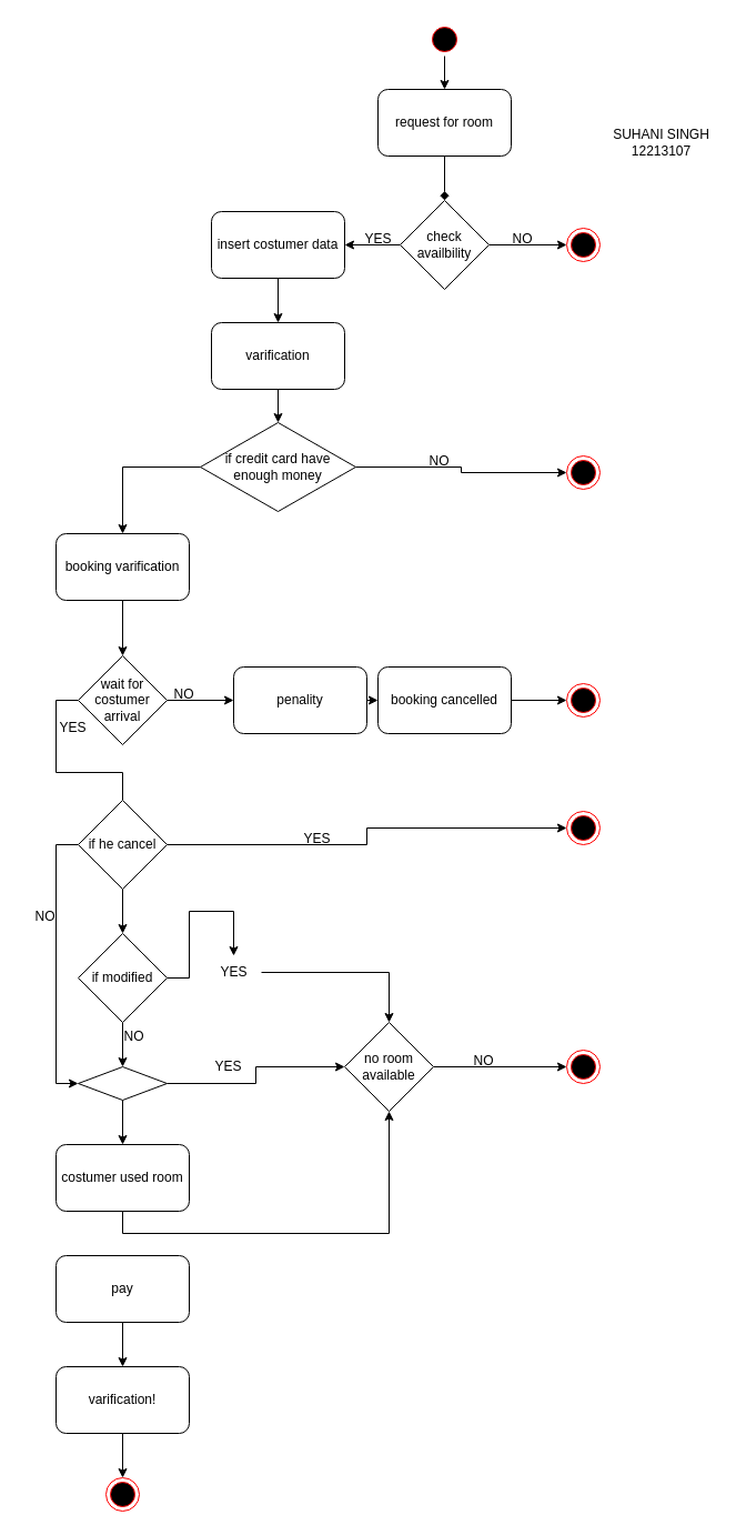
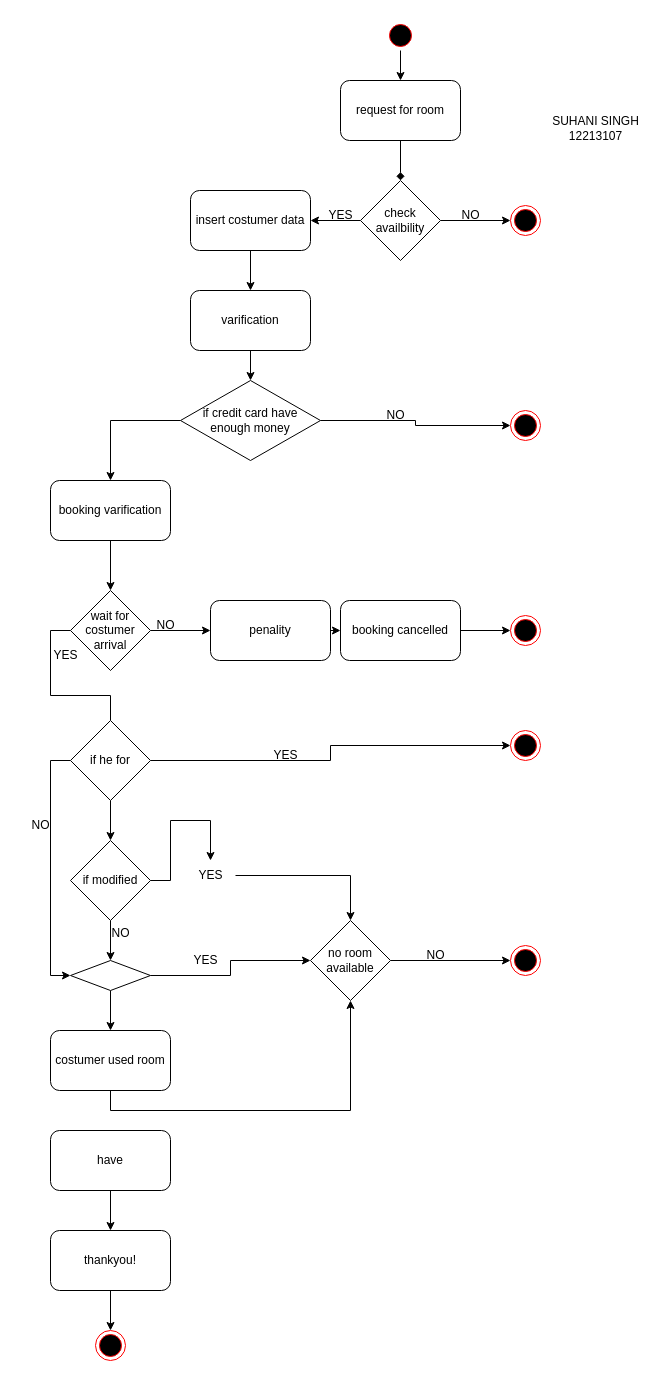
- <mxCell id="42" value="if he cancel" style="rhombus;whiteSpace=wrap;html=1;" vertex="1" parent="1"><mxGeometry x="70" y="720" width="80" height="80" as="geometry" /></mxCell>
+ <mxCell id="42" value="if he for" style="rhombus;whiteSpace=wrap;html=1;" vertex="1" parent="1"><mxGeometry x="70" y="720" width="80" height="80" as="geometry" /></mxCell>
- <mxCell id="36" value="pay" style="rounded=1;whiteSpace=wrap;html=1;" vertex="1" parent="1"><mxGeometry x="50" y="1130" width="120" height="60" as="geometry" /></mxCell>
+ <mxCell id="36" value="have" style="rounded=1;whiteSpace=wrap;html=1;" vertex="1" parent="1"><mxGeometry x="50" y="1130" width="120" height="60" as="geometry" /></mxCell>
- <mxCell id="5" value="varification!" style="rounded=1;whiteSpace=wrap;html=1;" vertex="1" parent="1"><mxGeometry x="50" y="1230" width="120" height="60" as="geometry" /></mxCell>
+ <mxCell id="5" value="thankyou!" style="rounded=1;whiteSpace=wrap;html=1;" vertex="1" parent="1"><mxGeometry x="50" y="1230" width="120" height="60" as="geometry" /></mxCell>
